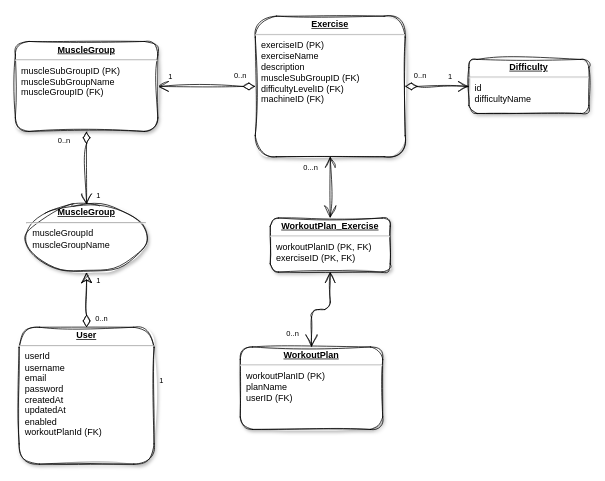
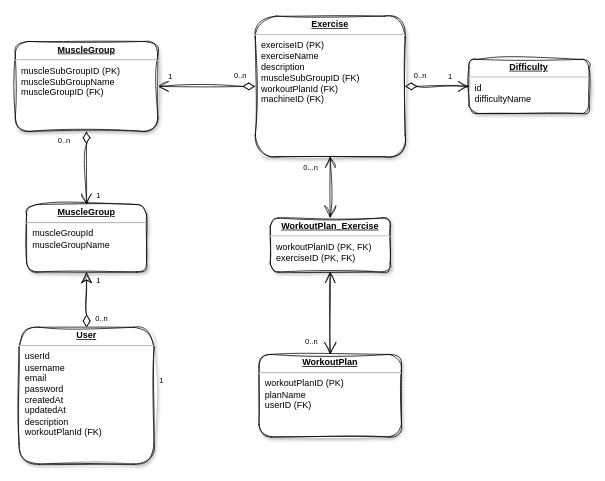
- <mxCell id="11" value="&lt;p style=&quot;margin: 0px; margin-top: 4px; text-align: center; text-decoration: underline;&quot;&gt;&lt;strong&gt;Exercise&lt;/strong&gt;&lt;/p&gt;&lt;hr&gt;&lt;p style=&quot;margin: 0px; margin-left: 8px;&quot;&gt;exerciseID (PK)&lt;/p&gt;&lt;p style=&quot;margin: 0px; margin-left: 8px;&quot;&gt;exerciseName&lt;/p&gt;&lt;p style=&quot;margin: 0px; margin-left: 8px;&quot;&gt;description&lt;/p&gt;&lt;p style=&quot;margin: 0px; margin-left: 8px;&quot;&gt;muscleSubGroupID (FK)&amp;nbsp;&lt;/p&gt;&lt;p style=&quot;margin: 0px; margin-left: 8px;&quot;&gt;difficultyLevelID (FK)&lt;/p&gt;&lt;p style=&quot;margin: 0px; margin-left: 8px;&quot;&gt;machineID (FK)&lt;br&gt;&lt;/p&gt;" style="verticalAlign=top;align=left;overflow=fill;fontSize=12;fontFamily=Helvetica;html=1;shadow=1;rounded=1;sketch=1;curveFitting=1;jiggle=2;labelBackgroundColor=none;" vertex="1" parent="1"><mxGeometry x="340" y="20.75" width="200" height="187.5" as="geometry" /></mxCell>
+ <mxCell id="11" value="&lt;p style=&quot;margin: 0px; margin-top: 4px; text-align: center; text-decoration: underline;&quot;&gt;&lt;strong&gt;Exercise&lt;/strong&gt;&lt;/p&gt;&lt;hr&gt;&lt;p style=&quot;margin: 0px; margin-left: 8px;&quot;&gt;exerciseID (PK)&lt;/p&gt;&lt;p style=&quot;margin: 0px; margin-left: 8px;&quot;&gt;exerciseName&lt;/p&gt;&lt;p style=&quot;margin: 0px; margin-left: 8px;&quot;&gt;description&lt;/p&gt;&lt;p style=&quot;margin: 0px; margin-left: 8px;&quot;&gt;muscleSubGroupID (FK)&amp;nbsp;&lt;/p&gt;&lt;p style=&quot;margin: 0px; margin-left: 8px;&quot;&gt;workoutPlanId (FK)&lt;/p&gt;&lt;p style=&quot;margin: 0px; margin-left: 8px;&quot;&gt;machineID (FK)&lt;br&gt;&lt;/p&gt;" style="verticalAlign=top;align=left;overflow=fill;fontSize=12;fontFamily=Helvetica;html=1;shadow=1;rounded=1;sketch=1;curveFitting=1;jiggle=2;labelBackgroundColor=none;" vertex="1" parent="1"><mxGeometry x="340" y="20.75" width="200" height="187.5" as="geometry" /></mxCell>
- <mxCell id="18" value="&lt;p style=&quot;margin: 0px ; margin-top: 4px ; text-align: center ; text-decoration: underline&quot;&gt;&lt;strong&gt;MuscleGroup&lt;/strong&gt;&lt;br&gt;&lt;/p&gt;&lt;hr&gt;&lt;p style=&quot;margin: 0px 0px 0px 8px;&quot;&gt;muscleGroupId&lt;/p&gt;&lt;p style=&quot;margin: 0px 0px 0px 8px;&quot;&gt;muscleGroupName&lt;/p&gt;" style="ellipse;verticalAlign=top;align=left;overflow=fill;fontSize=12;fontFamily=Helvetica;html=1;shadow=1;sketch=1;curveFitting=1;jiggle=2;labelBackgroundColor=none;" vertex="1" parent="1"><mxGeometry x="35" y="272" width="160" height="90" as="geometry" /></mxCell>
+ <mxCell id="18" value="&lt;p style=&quot;margin: 0px ; margin-top: 4px ; text-align: center ; text-decoration: underline&quot;&gt;&lt;strong&gt;MuscleGroup&lt;/strong&gt;&lt;br&gt;&lt;/p&gt;&lt;hr&gt;&lt;p style=&quot;margin: 0px 0px 0px 8px;&quot;&gt;muscleGroupId&lt;/p&gt;&lt;p style=&quot;margin: 0px 0px 0px 8px;&quot;&gt;muscleGroupName&lt;/p&gt;" style="verticalAlign=top;align=left;overflow=fill;fontSize=12;fontFamily=Helvetica;html=1;shadow=1;rounded=1;sketch=1;curveFitting=1;jiggle=2;labelBackgroundColor=none;" vertex="1" parent="1"><mxGeometry x="35" y="272" width="160" height="90" as="geometry" /></mxCell>
- <mxCell id="3" value="&lt;p style=&quot;margin: 0px; margin-top: 4px; text-align: center; text-decoration: underline;&quot;&gt;&lt;strong&gt;User&lt;/strong&gt;&lt;/p&gt;&lt;hr&gt;&lt;p style=&quot;margin: 0px; margin-left: 8px;&quot;&gt;userId&lt;/p&gt;&lt;p style=&quot;margin: 0px; margin-left: 8px;&quot;&gt;username&lt;/p&gt;&lt;p style=&quot;margin: 0px; margin-left: 8px;&quot;&gt;email&lt;/p&gt;&lt;p style=&quot;margin: 0px; margin-left: 8px;&quot;&gt;password&lt;/p&gt;&lt;p style=&quot;margin: 0px 0px 0px 8px;&quot;&gt;createdAt&lt;/p&gt;&lt;p style=&quot;margin: 0px 0px 0px 8px;&quot;&gt;updatedAt&lt;/p&gt;&lt;p style=&quot;margin: 0px 0px 0px 8px;&quot;&gt;enabled&lt;/p&gt;&lt;p style=&quot;margin: 0px 0px 0px 8px;&quot;&gt;workoutPlanId (FK)&lt;/p&gt;" style="verticalAlign=top;align=left;overflow=fill;fontSize=12;fontFamily=Helvetica;html=1;shadow=1;rounded=1;sketch=1;curveFitting=1;jiggle=2;labelBackgroundColor=none;" parent="1" vertex="1"><mxGeometry x="25" y="435.72" width="180" height="182.55" as="geometry" /></mxCell>
+ <mxCell id="3" value="&lt;p style=&quot;margin: 0px; margin-top: 4px; text-align: center; text-decoration: underline;&quot;&gt;&lt;strong&gt;User&lt;/strong&gt;&lt;/p&gt;&lt;hr&gt;&lt;p style=&quot;margin: 0px; margin-left: 8px;&quot;&gt;userId&lt;/p&gt;&lt;p style=&quot;margin: 0px; margin-left: 8px;&quot;&gt;username&lt;/p&gt;&lt;p style=&quot;margin: 0px; margin-left: 8px;&quot;&gt;email&lt;/p&gt;&lt;p style=&quot;margin: 0px; margin-left: 8px;&quot;&gt;password&lt;/p&gt;&lt;p style=&quot;margin: 0px 0px 0px 8px;&quot;&gt;createdAt&lt;/p&gt;&lt;p style=&quot;margin: 0px 0px 0px 8px;&quot;&gt;updatedAt&lt;/p&gt;&lt;p style=&quot;margin: 0px 0px 0px 8px;&quot;&gt;description&lt;/p&gt;&lt;p style=&quot;margin: 0px 0px 0px 8px;&quot;&gt;workoutPlanId (FK)&lt;/p&gt;" style="verticalAlign=top;align=left;overflow=fill;fontSize=12;fontFamily=Helvetica;html=1;shadow=1;rounded=1;sketch=1;curveFitting=1;jiggle=2;labelBackgroundColor=none;" parent="1" vertex="1"><mxGeometry x="25" y="435.72" width="180" height="182.55" as="geometry" /></mxCell>
- <mxCell id="4" value="&lt;p style=&quot;margin: 0px ; margin-top: 4px ; text-align: center ; text-decoration: underline&quot;&gt;&lt;strong&gt;WorkoutPlan&lt;/strong&gt;&lt;/p&gt;&lt;hr&gt;&lt;p style=&quot;margin: 0px ; margin-left: 8px&quot;&gt;workoutPlanID (PK)&lt;/p&gt;&lt;p style=&quot;margin: 0px ; margin-left: 8px&quot;&gt;planName&lt;/p&gt;&lt;p style=&quot;margin: 0px ; margin-left: 8px&quot;&gt;userID (FK)&lt;/p&gt;" style="verticalAlign=top;align=left;overflow=fill;fontSize=12;fontFamily=Helvetica;html=1;shadow=1;rounded=1;sketch=1;curveFitting=1;jiggle=2;labelBackgroundColor=none;" parent="1" vertex="1"><mxGeometry x="320" y="462" width="190" height="110" as="geometry" /></mxCell>
+ <mxCell id="4" value="&lt;p style=&quot;margin: 0px ; margin-top: 4px ; text-align: center ; text-decoration: underline&quot;&gt;&lt;strong&gt;WorkoutPlan&lt;/strong&gt;&lt;/p&gt;&lt;hr&gt;&lt;p style=&quot;margin: 0px ; margin-left: 8px&quot;&gt;workoutPlanID (PK)&lt;/p&gt;&lt;p style=&quot;margin: 0px ; margin-left: 8px&quot;&gt;planName&lt;/p&gt;&lt;p style=&quot;margin: 0px ; margin-left: 8px&quot;&gt;userID (FK)&lt;/p&gt;" style="verticalAlign=top;align=left;overflow=fill;fontSize=12;fontFamily=Helvetica;html=1;shadow=1;rounded=1;sketch=1;curveFitting=1;jiggle=2;labelBackgroundColor=none;" parent="1" vertex="1"><mxGeometry x="345" y="472" width="190" height="110" as="geometry" /></mxCell>
